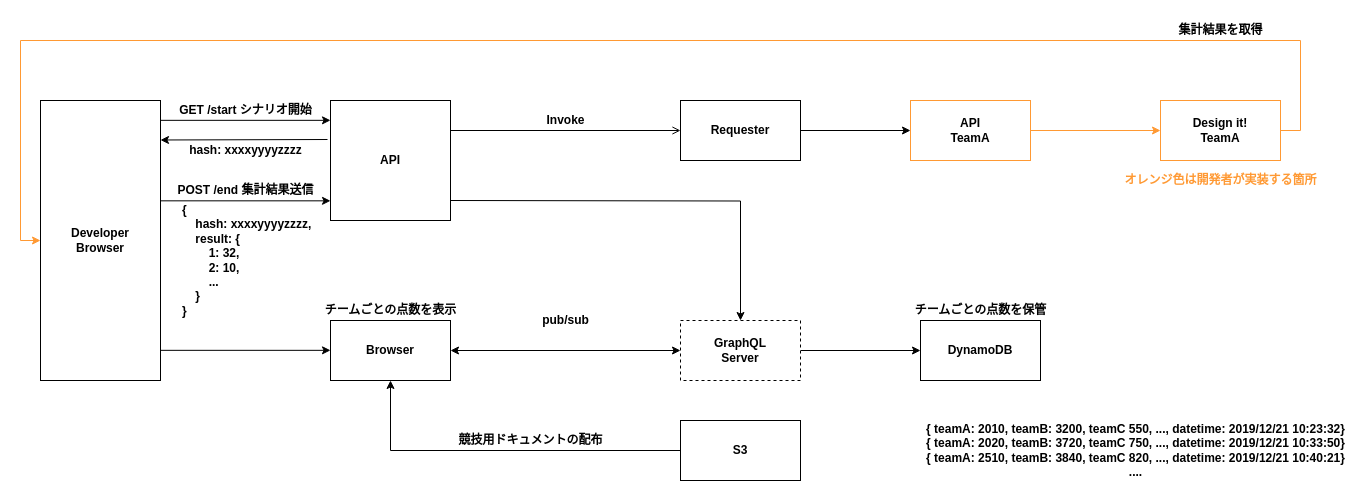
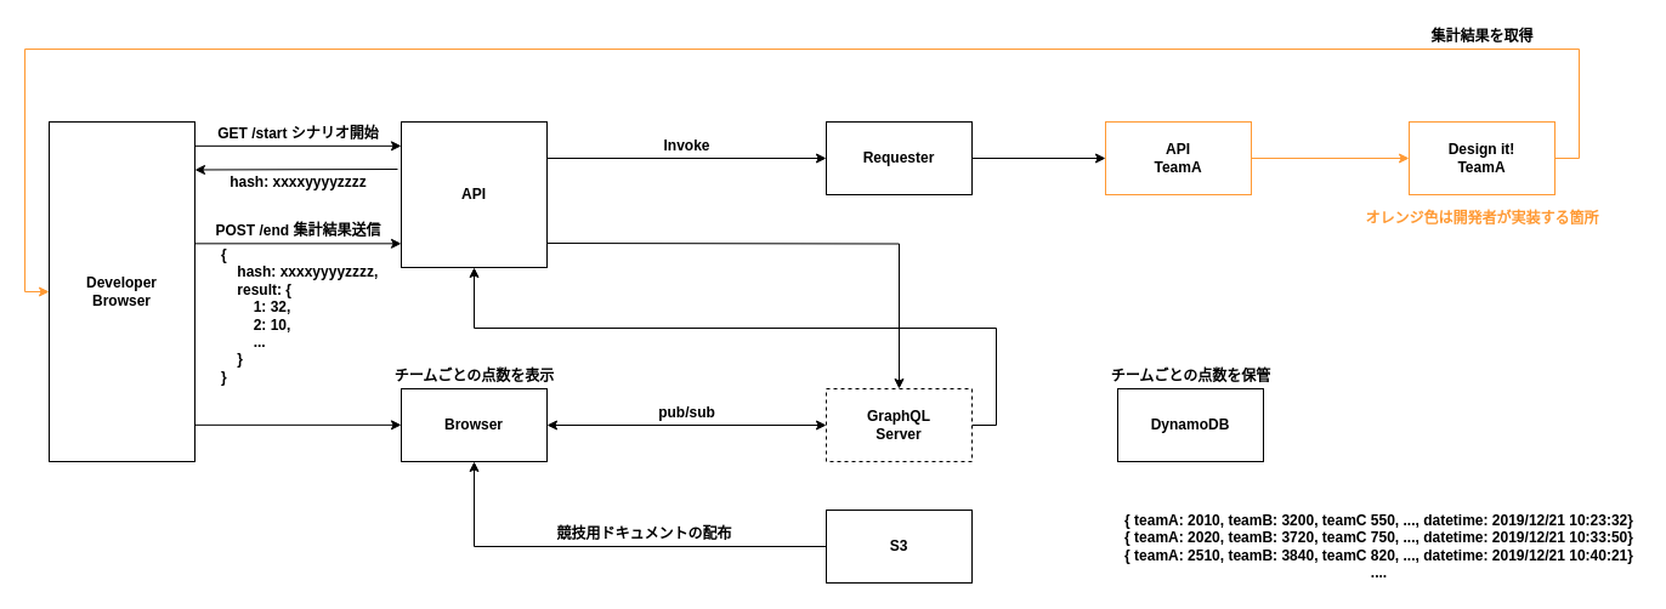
- <mxCell id="9" style="edgeStyle=orthogonalEdgeStyle;rounded=0;orthogonalLoop=1;jettySize=auto;html=1;exitX=1;exitY=0.25;exitDx=0;exitDy=0;endArrow=open;" parent="1" source="11" target="3" edge="1"><mxGeometry relative="1" as="geometry" /></mxCell>
+ <mxCell id="9" style="edgeStyle=orthogonalEdgeStyle;rounded=0;orthogonalLoop=1;jettySize=auto;html=1;exitX=1;exitY=0.25;exitDx=0;exitDy=0;" parent="1" source="11" target="3" edge="1"><mxGeometry relative="1" as="geometry" /></mxCell>
- <mxCell id="24" value="&lt;b&gt;pub/sub&lt;/b&gt;" style="text;html=1;align=center;verticalAlign=middle;resizable=0;points=[];;autosize=1;" parent="1" vertex="1"><mxGeometry x="535" y="310" width="60" height="20" as="geometry" /></mxCell>
+ <mxCell id="24" value="&lt;b&gt;pub/sub&lt;/b&gt;" style="text;html=1;align=center;verticalAlign=middle;resizable=0;points=[];;autosize=1;" parent="1" vertex="1"><mxGeometry x="535" y="330" width="60" height="20" as="geometry" /></mxCell>
- <mxCell id="4" style="edgeStyle=orthogonalEdgeStyle;rounded=0;orthogonalLoop=1;jettySize=auto;html=1;exitX=1;exitY=0.5;exitDx=0;exitDy=0;entryX=0;entryY=0.5;entryDx=0;entryDy=0;" parent="1" source="5" target="6" edge="1"><mxGeometry relative="1" as="geometry" /></mxCell>
+ <mxCell id="4" style="edgeStyle=orthogonalEdgeStyle;rounded=0;orthogonalLoop=1;jettySize=auto;html=1;exitX=1;exitY=0.5;exitDx=0;exitDy=0;" parent="1" source="5" target="11" edge="1"><mxGeometry relative="1" as="geometry" /></mxCell>
